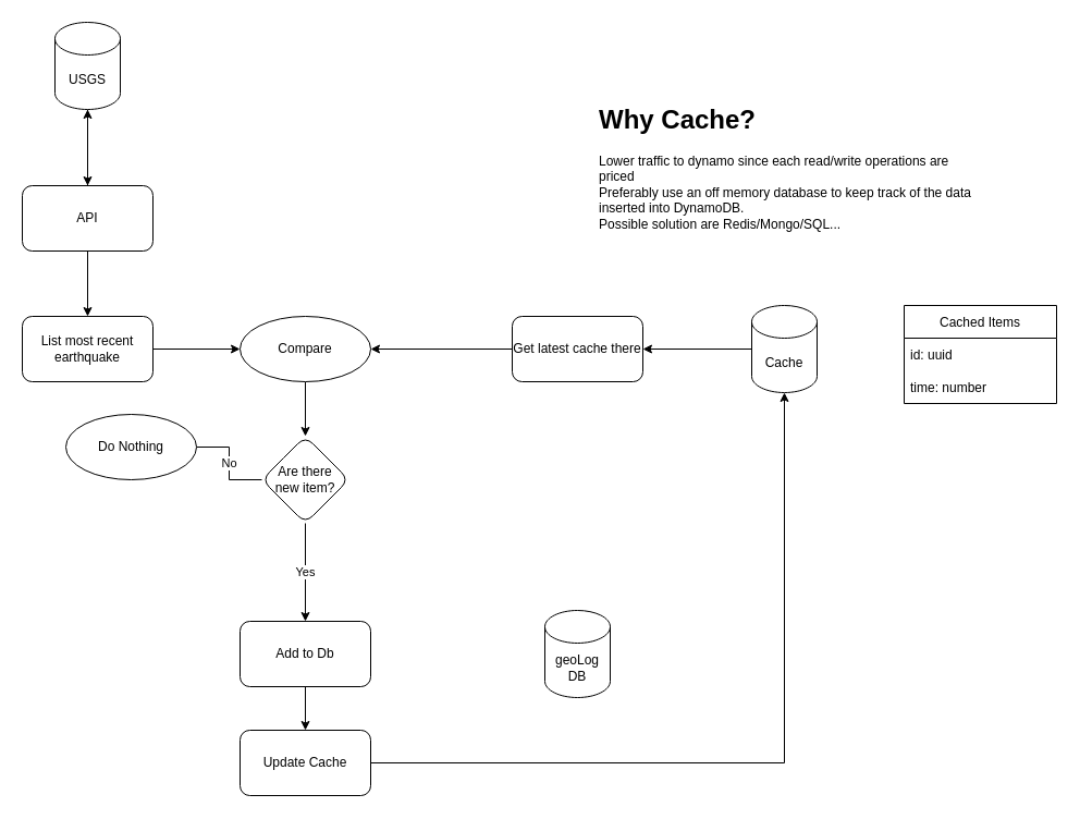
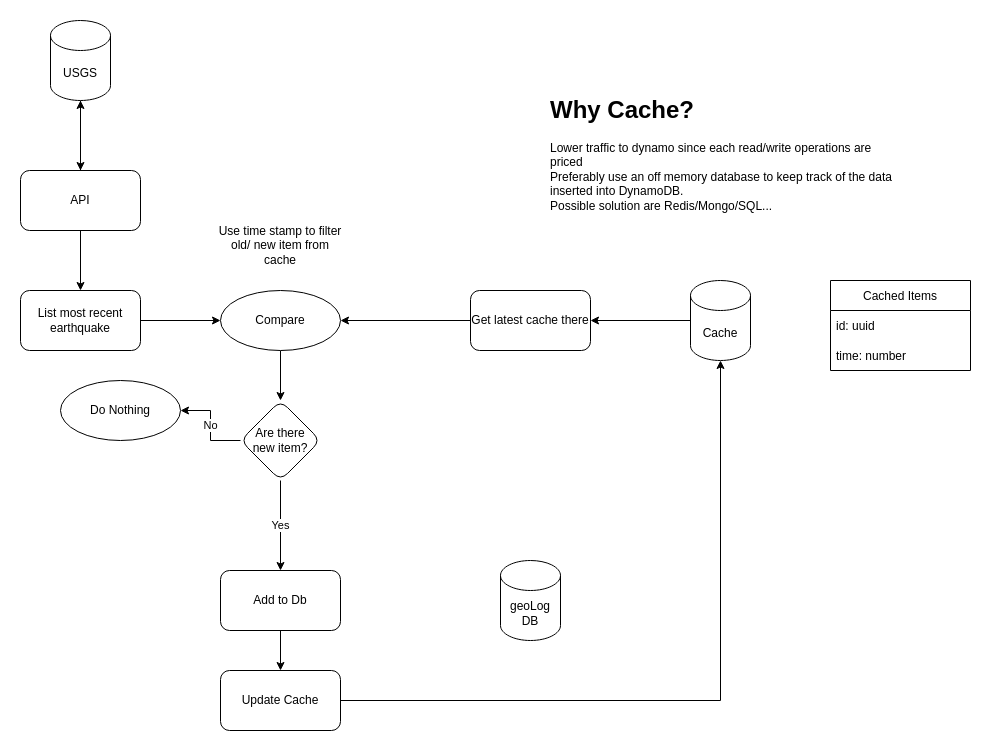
+ <mxCell id="22" value="Use time stamp to filter old/ new item from cache" style="text;html=1;strokeColor=none;fillColor=none;align=center;verticalAlign=middle;whiteSpace=wrap;rounded=0;" parent="1" vertex="1"><mxGeometry x="215" y="210" width="130" height="70" as="geometry" /></mxCell>
- <mxCell id="12" value="No" style="edgeStyle=orthogonalEdgeStyle;rounded=0;orthogonalLoop=1;jettySize=auto;html=1;endArrow=none;" parent="1" source="14" target="15" edge="1"><mxGeometry relative="1" as="geometry" /></mxCell>
+ <mxCell id="12" value="No" style="edgeStyle=orthogonalEdgeStyle;rounded=0;orthogonalLoop=1;jettySize=auto;html=1;" parent="1" source="14" target="15" edge="1"><mxGeometry relative="1" as="geometry" /></mxCell>
